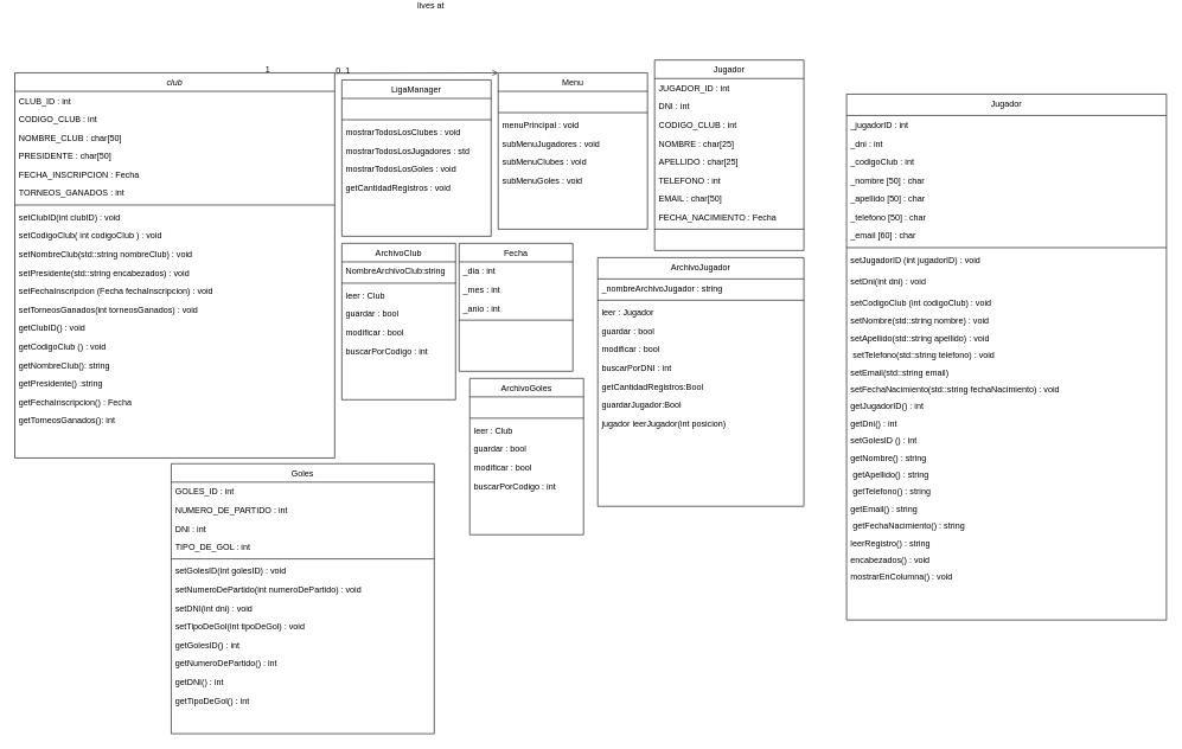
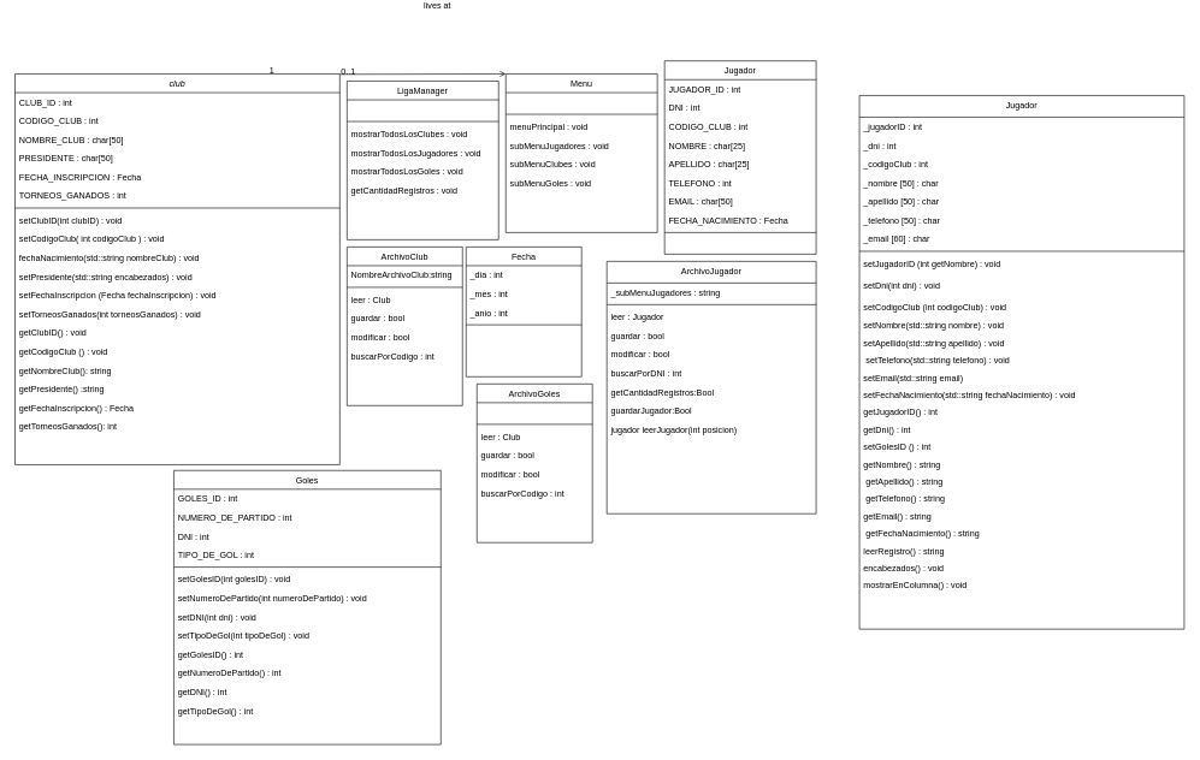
- <mxCell id="84" value="mostrarTodosLosJugadores : std&#10;" style="text;align=left;verticalAlign=top;spacingLeft=4;spacingRight=4;overflow=hidden;rotatable=0;points=[[0,0.5],[1,0.5]];portConstraint=eastwest;" parent="80" vertex="1"><mxGeometry y="86" width="210" height="26" as="geometry" /></mxCell>
+ <mxCell id="84" value="mostrarTodosLosJugadores : void&#10;" style="text;align=left;verticalAlign=top;spacingLeft=4;spacingRight=4;overflow=hidden;rotatable=0;points=[[0,0.5],[1,0.5]];portConstraint=eastwest;" parent="80" vertex="1"><mxGeometry y="86" width="210" height="26" as="geometry" /></mxCell>
- <mxCell id="12" value="setNombreClub(std::string nombreClub) : void&#10;" style="text;align=left;verticalAlign=top;spacingLeft=4;spacingRight=4;overflow=hidden;rotatable=0;points=[[0,0.5],[1,0.5]];portConstraint=eastwest;" parent="2" vertex="1"><mxGeometry y="242" width="450" height="26" as="geometry" /></mxCell>
+ <mxCell id="12" value="fechaNacimiento(std::string nombreClub) : void&#10;" style="text;align=left;verticalAlign=top;spacingLeft=4;spacingRight=4;overflow=hidden;rotatable=0;points=[[0,0.5],[1,0.5]];portConstraint=eastwest;" parent="2" vertex="1"><mxGeometry y="242" width="450" height="26" as="geometry" /></mxCell>
- <mxCell id="103" value="setJugadorID (int jugadorID) : void" style="text;align=left;verticalAlign=top;spacingLeft=4;spacingRight=4;overflow=hidden;rotatable=0;points=[[0,0.5],[1,0.5]];portConstraint=eastwest;" parent="94" vertex="1"><mxGeometry y="220" width="450" height="30" as="geometry" /></mxCell>
+ <mxCell id="103" value="setJugadorID (int getNombre) : void" style="text;align=left;verticalAlign=top;spacingLeft=4;spacingRight=4;overflow=hidden;rotatable=0;points=[[0,0.5],[1,0.5]];portConstraint=eastwest;" parent="94" vertex="1"><mxGeometry y="220" width="450" height="30" as="geometry" /></mxCell>
- <mxCell id="57" value="_nombreArchivoJugador : string" style="text;align=left;verticalAlign=top;spacingLeft=4;spacingRight=4;overflow=hidden;rotatable=0;points=[[0,0.5],[1,0.5]];portConstraint=eastwest;" parent="56" vertex="1"><mxGeometry y="30" width="290" height="26" as="geometry" /></mxCell>
+ <mxCell id="57" value="_subMenuJugadores : string" style="text;align=left;verticalAlign=top;spacingLeft=4;spacingRight=4;overflow=hidden;rotatable=0;points=[[0,0.5],[1,0.5]];portConstraint=eastwest;" parent="56" vertex="1"><mxGeometry y="30" width="290" height="26" as="geometry" /></mxCell>
